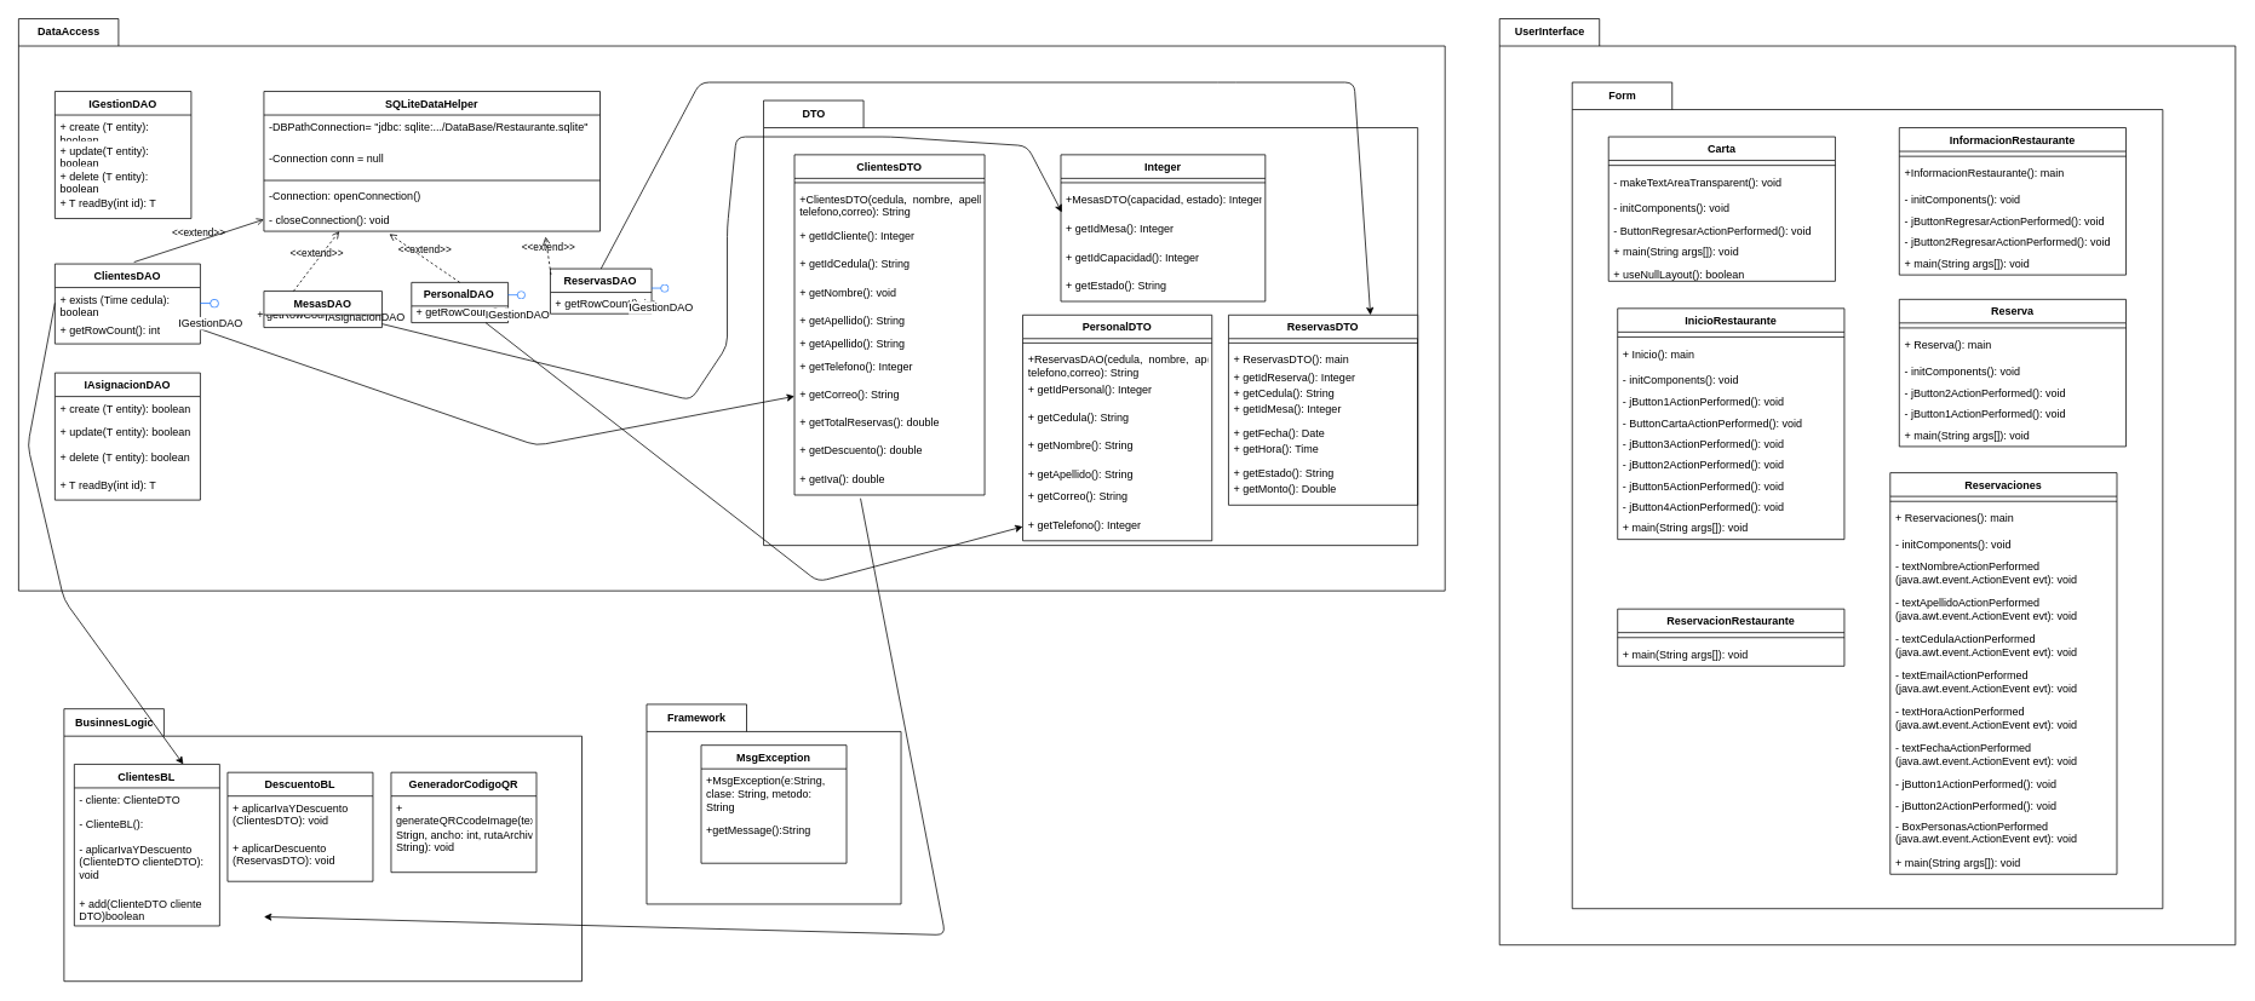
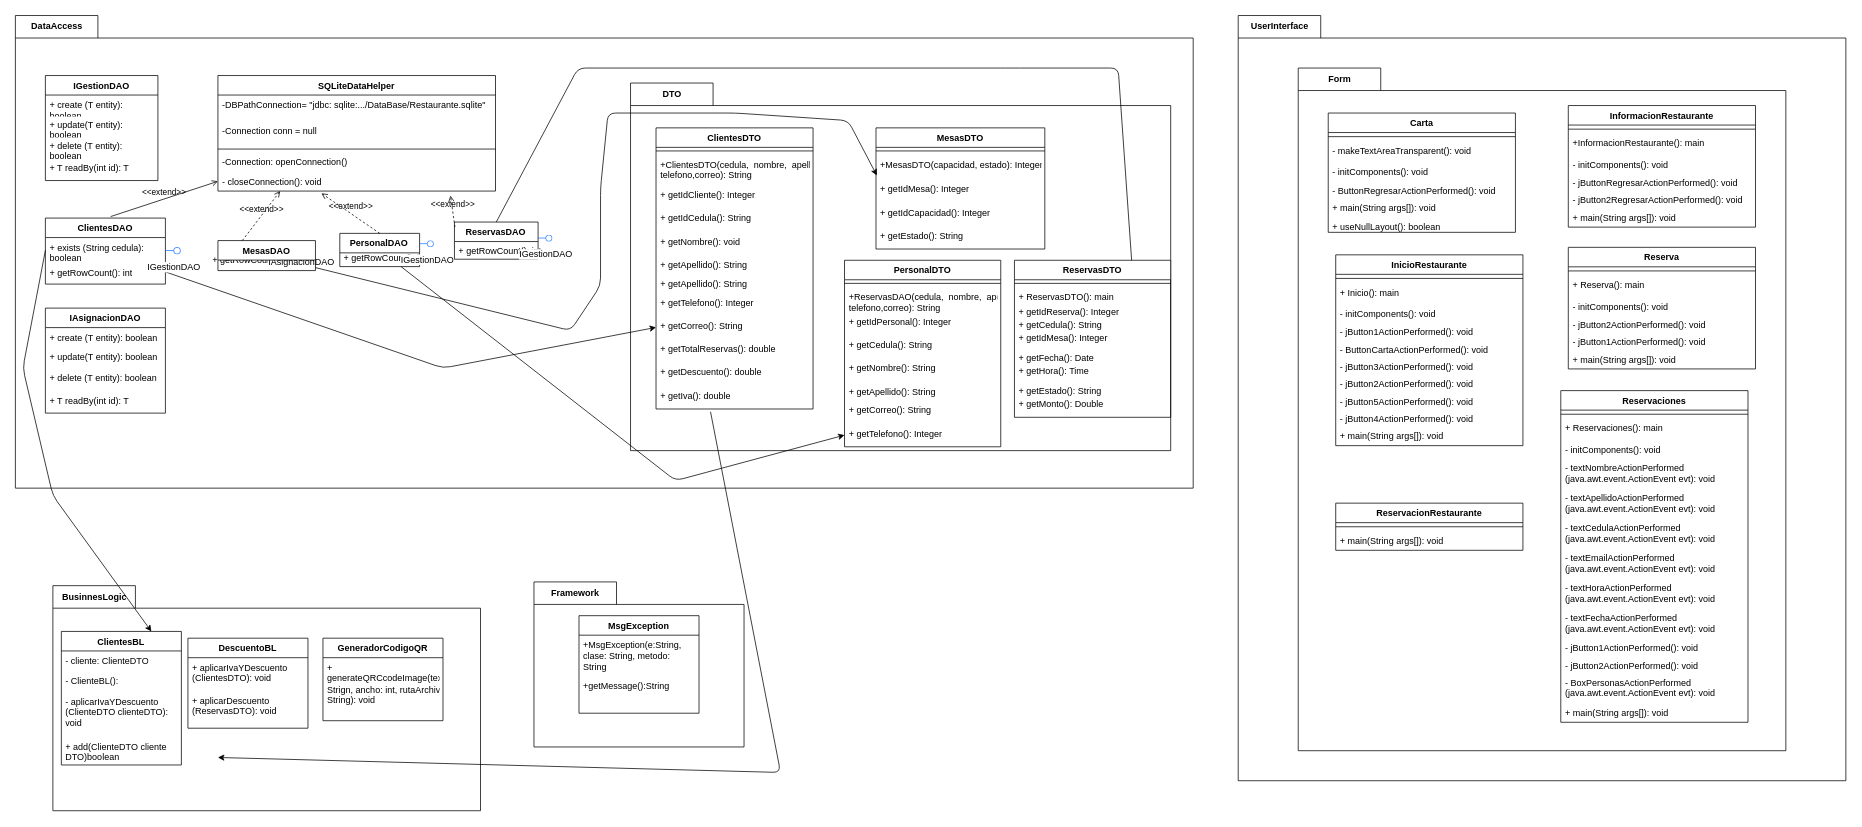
- <mxCell id="59" value="Integer" style="swimlane;fontStyle=1;align=center;verticalAlign=top;childLayout=stackLayout;horizontal=1;startSize=26;horizontalStack=0;resizeParent=1;resizeParentMax=0;resizeLast=0;collapsible=1;marginBottom=0;" parent="44" vertex="1"><mxGeometry x="327.177" y="59.754" width="225.039" height="161.495" as="geometry" /></mxCell>
+ <mxCell id="59" value="MesasDTO" style="swimlane;fontStyle=1;align=center;verticalAlign=top;childLayout=stackLayout;horizontal=1;startSize=26;horizontalStack=0;resizeParent=1;resizeParentMax=0;resizeLast=0;collapsible=1;marginBottom=0;" parent="44" vertex="1"><mxGeometry x="327.177" y="59.754" width="225.039" height="161.495" as="geometry" /></mxCell>
- <mxCell id="86" value="+ exists (Time cedula): boolean" style="text;strokeColor=none;fillColor=none;align=left;verticalAlign=top;spacingLeft=4;spacingRight=4;overflow=hidden;rotatable=0;points=[[0,0.5],[1,0.5]];portConstraint=eastwest;whiteSpace=wrap;html=1;" parent="85" vertex="1"><mxGeometry y="26" width="160" height="34" as="geometry" /></mxCell>
+ <mxCell id="86" value="+ exists (String cedula): boolean" style="text;strokeColor=none;fillColor=none;align=left;verticalAlign=top;spacingLeft=4;spacingRight=4;overflow=hidden;rotatable=0;points=[[0,0.5],[1,0.5]];portConstraint=eastwest;whiteSpace=wrap;html=1;" parent="85" vertex="1"><mxGeometry y="26" width="160" height="34" as="geometry" /></mxCell>
- <mxCell id="99" style="edgeStyle=none;html=1;exitX=0.5;exitY=0;exitDx=0;exitDy=0;entryX=0.75;entryY=0;entryDx=0;entryDy=0;" parent="1" source="26" target="74" edge="1"><mxGeometry relative="1" as="geometry"><Array as="points"><mxPoint x="770" y="90" /><mxPoint x="1350" y="90" /><mxPoint x="1490" y="90" /></Array></mxGeometry></mxCell>
+ <mxCell id="99" style="edgeStyle=none;html=1;exitX=0.5;exitY=0;exitDx=0;exitDy=0;entryX=0.75;entryY=0;entryDx=0;entryDy=0;endArrow=none;" parent="1" source="26" target="74" edge="1"><mxGeometry relative="1" as="geometry"><Array as="points"><mxPoint x="770" y="90" /><mxPoint x="1350" y="90" /><mxPoint x="1490" y="90" /></Array></mxGeometry></mxCell>
